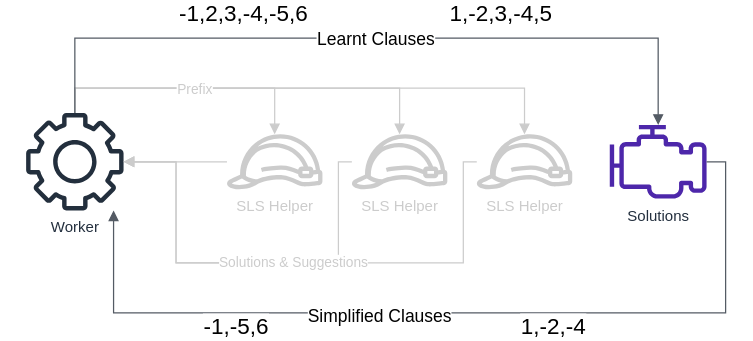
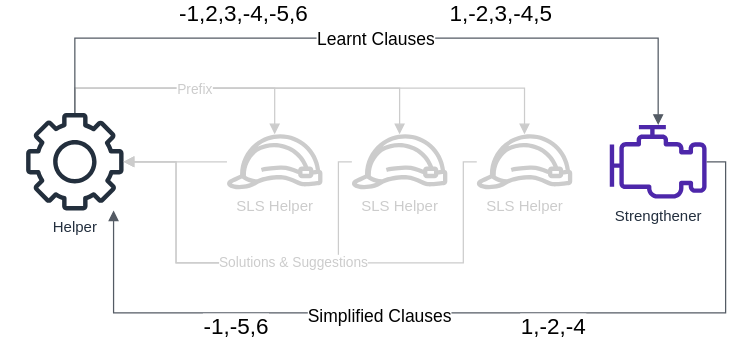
- <mxCell id="14" value="Solutions" style="sketch=0;outlineConnect=0;fontColor=#232F3E;gradientColor=none;fillColor=#4D27AA;strokeColor=none;dashed=0;verticalLabelPosition=bottom;verticalAlign=top;align=center;html=1;fontSize=12;fontStyle=0;aspect=fixed;pointerEvents=1;shape=mxgraph.aws4.emr_engine;" parent="1" vertex="1"><mxGeometry x="487" y="89.5" width="78" height="59" as="geometry" /></mxCell>
+ <mxCell id="14" value="Strengthener" style="sketch=0;outlineConnect=0;fontColor=#232F3E;gradientColor=none;fillColor=#4D27AA;strokeColor=none;dashed=0;verticalLabelPosition=bottom;verticalAlign=top;align=center;html=1;fontSize=12;fontStyle=0;aspect=fixed;pointerEvents=1;shape=mxgraph.aws4.emr_engine;" parent="1" vertex="1"><mxGeometry x="487" y="89.5" width="78" height="59" as="geometry" /></mxCell>
- <mxCell id="3" value="Worker" style="sketch=0;outlineConnect=0;fontColor=#232F3E;gradientColor=none;fillColor=#232F3D;strokeColor=none;dashed=0;verticalLabelPosition=bottom;verticalAlign=top;align=center;html=1;fontSize=12;fontStyle=0;aspect=fixed;pointerEvents=1;shape=mxgraph.aws4.gear;" parent="1" vertex="1"><mxGeometry x="20" y="80" width="78" height="78" as="geometry" /></mxCell>
+ <mxCell id="3" value="Helper" style="sketch=0;outlineConnect=0;fontColor=#232F3E;gradientColor=none;fillColor=#232F3D;strokeColor=none;dashed=0;verticalLabelPosition=bottom;verticalAlign=top;align=center;html=1;fontSize=12;fontStyle=0;aspect=fixed;pointerEvents=1;shape=mxgraph.aws4.gear;" parent="1" vertex="1"><mxGeometry x="20" y="80" width="78" height="78" as="geometry" /></mxCell>
